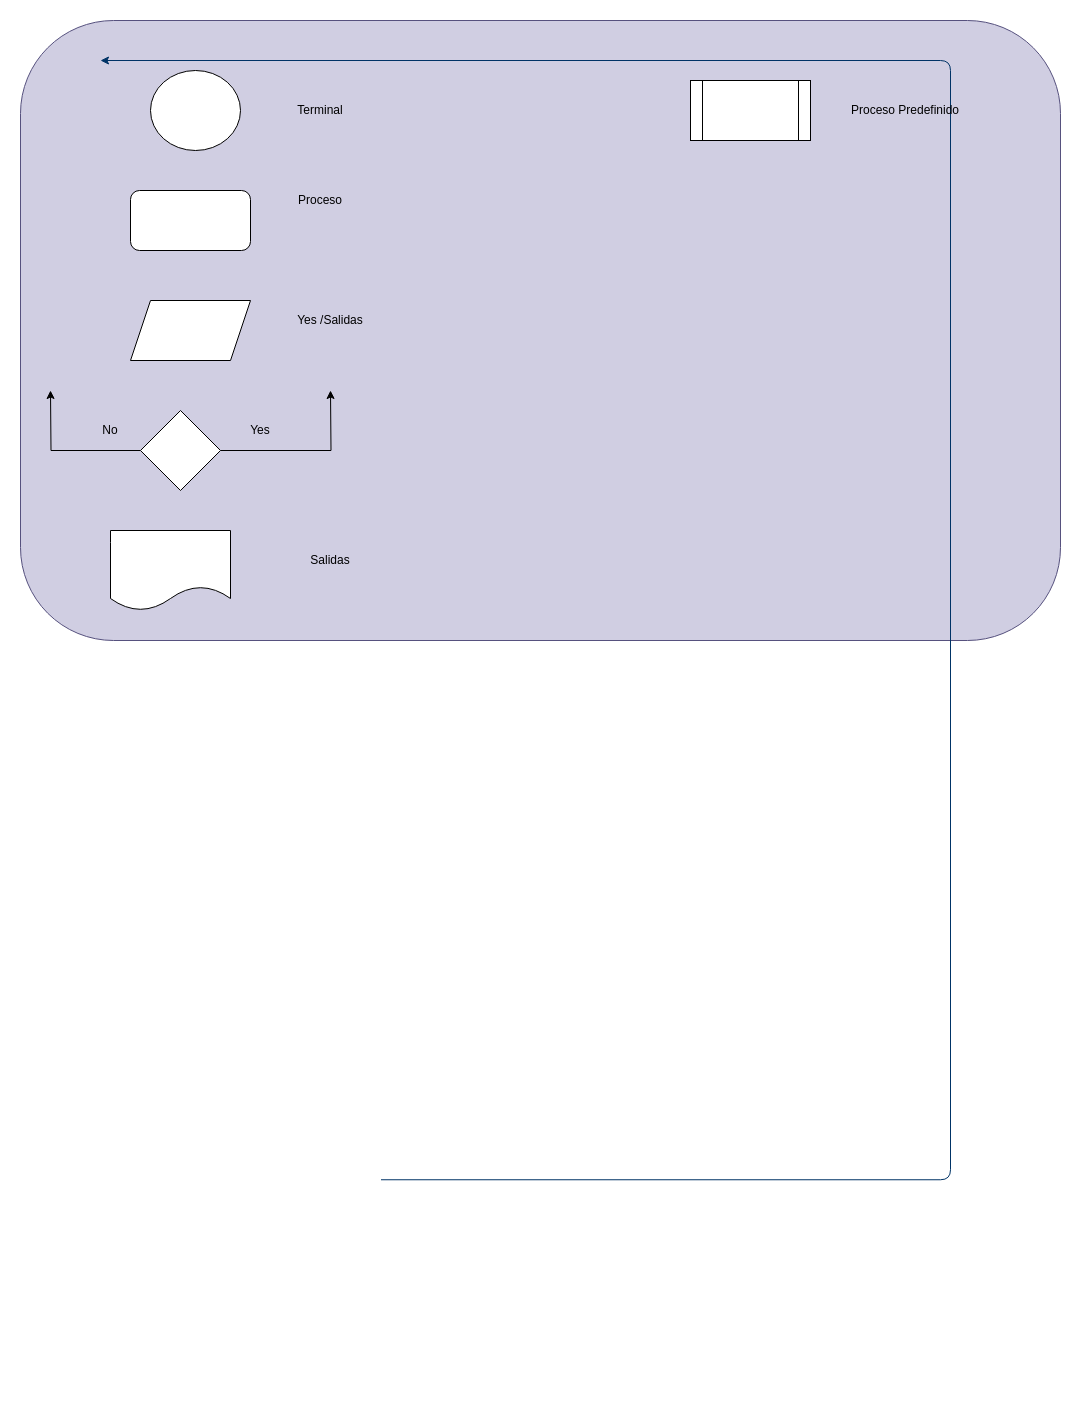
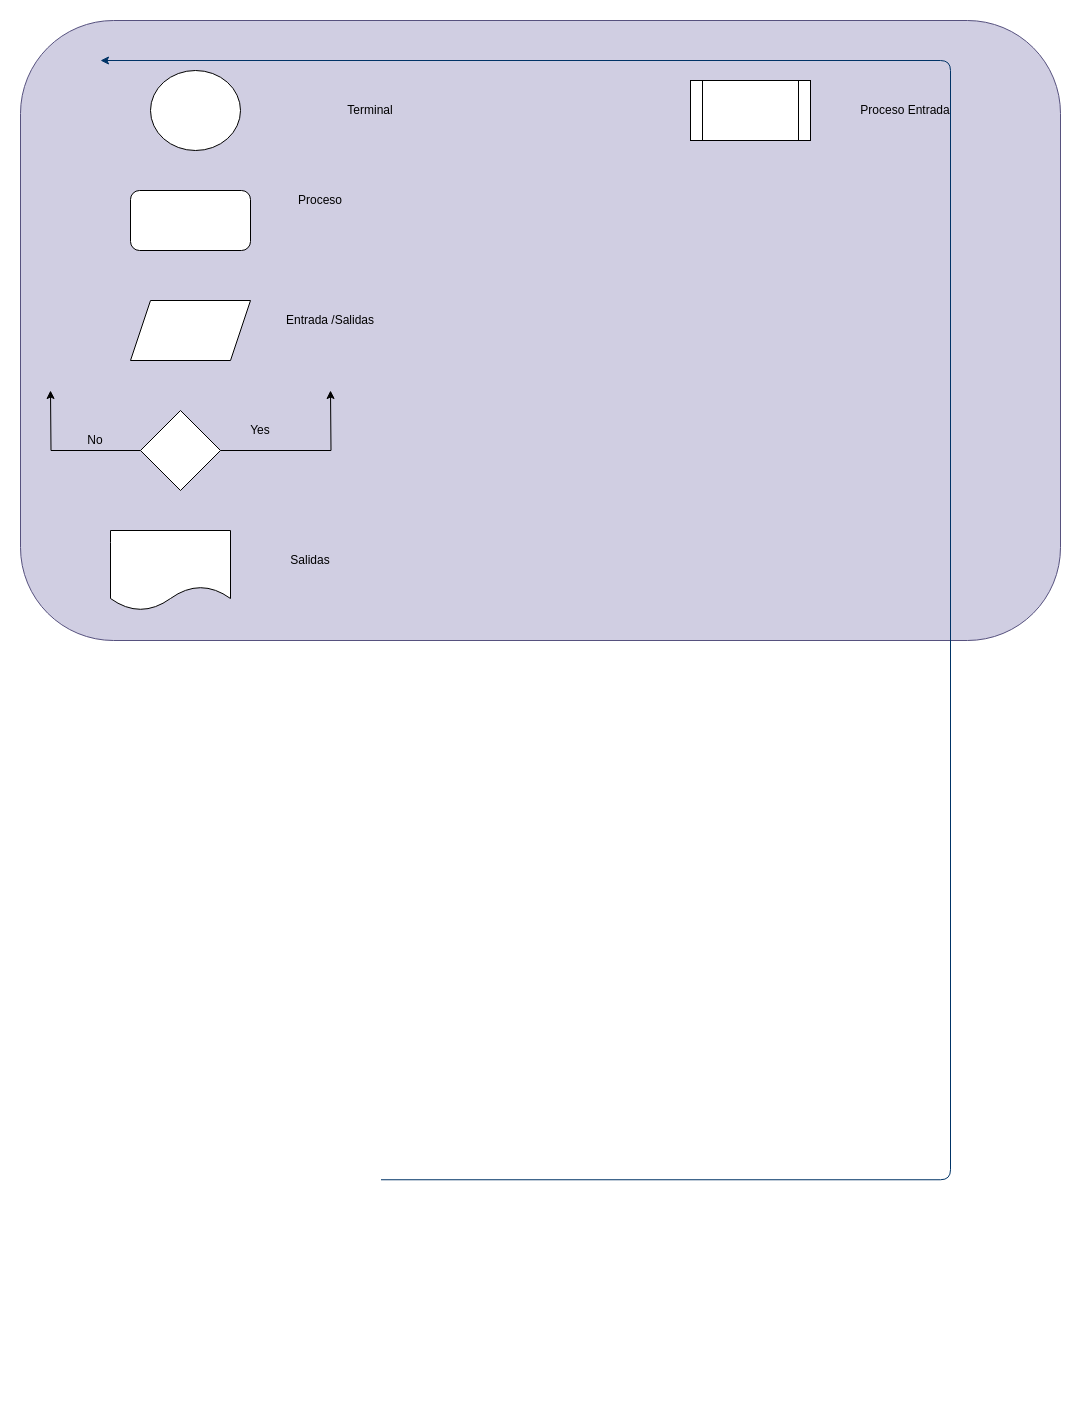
- <mxCell id="14" value="Terminal&lt;br&gt;" style="text;html=1;strokeColor=none;fillColor=none;align=center;verticalAlign=middle;whiteSpace=wrap;rounded=0;" vertex="1" parent="1"><mxGeometry x="300" y="100" width="40" height="20" as="geometry" /></mxCell>
+ <mxCell id="14" value="Terminal&lt;br&gt;" style="text;html=1;strokeColor=none;fillColor=none;align=center;verticalAlign=middle;whiteSpace=wrap;rounded=0;" vertex="1" parent="1"><mxGeometry x="350" y="100" width="40" height="20" as="geometry" /></mxCell>
- <mxCell id="18" value="Proceso Predefinido" style="text;html=1;strokeColor=none;fillColor=none;align=center;verticalAlign=middle;whiteSpace=wrap;rounded=0;" vertex="1" parent="1"><mxGeometry x="830" y="90" width="150" height="40" as="geometry" /></mxCell>
+ <mxCell id="18" value="Proceso Entrada" style="text;html=1;strokeColor=none;fillColor=none;align=center;verticalAlign=middle;whiteSpace=wrap;rounded=0;" vertex="1" parent="1"><mxGeometry x="830" y="90" width="150" height="40" as="geometry" /></mxCell>
- <mxCell id="16" value="Yes /Salidas" style="text;html=1;strokeColor=none;fillColor=none;align=center;verticalAlign=middle;whiteSpace=wrap;rounded=0;" vertex="1" parent="1"><mxGeometry x="260" y="310" width="140" height="20" as="geometry" /></mxCell>
+ <mxCell id="16" value="Entrada /Salidas" style="text;html=1;strokeColor=none;fillColor=none;align=center;verticalAlign=middle;whiteSpace=wrap;rounded=0;" vertex="1" parent="1"><mxGeometry x="260" y="310" width="140" height="20" as="geometry" /></mxCell>
- <mxCell id="11" value="No" style="text;html=1;strokeColor=none;fillColor=none;align=center;verticalAlign=middle;whiteSpace=wrap;rounded=0;" vertex="1" parent="1"><mxGeometry x="90" y="420" width="40" height="20" as="geometry" /></mxCell>
+ <mxCell id="11" value="No" style="text;html=1;strokeColor=none;fillColor=none;align=center;verticalAlign=middle;whiteSpace=wrap;rounded=0;" vertex="1" parent="1"><mxGeometry x="75" y="430" width="40" height="20" as="geometry" /></mxCell>
- <mxCell id="17" value="Salidas" style="text;html=1;strokeColor=none;fillColor=none;align=center;verticalAlign=middle;whiteSpace=wrap;rounded=0;" vertex="1" parent="1"><mxGeometry x="260" y="550" width="140" height="20" as="geometry" /></mxCell>
+ <mxCell id="17" value="Salidas" style="text;html=1;strokeColor=none;fillColor=none;align=center;verticalAlign=middle;whiteSpace=wrap;rounded=0;" vertex="1" parent="1"><mxGeometry x="240" y="550" width="140" height="20" as="geometry" /></mxCell>
